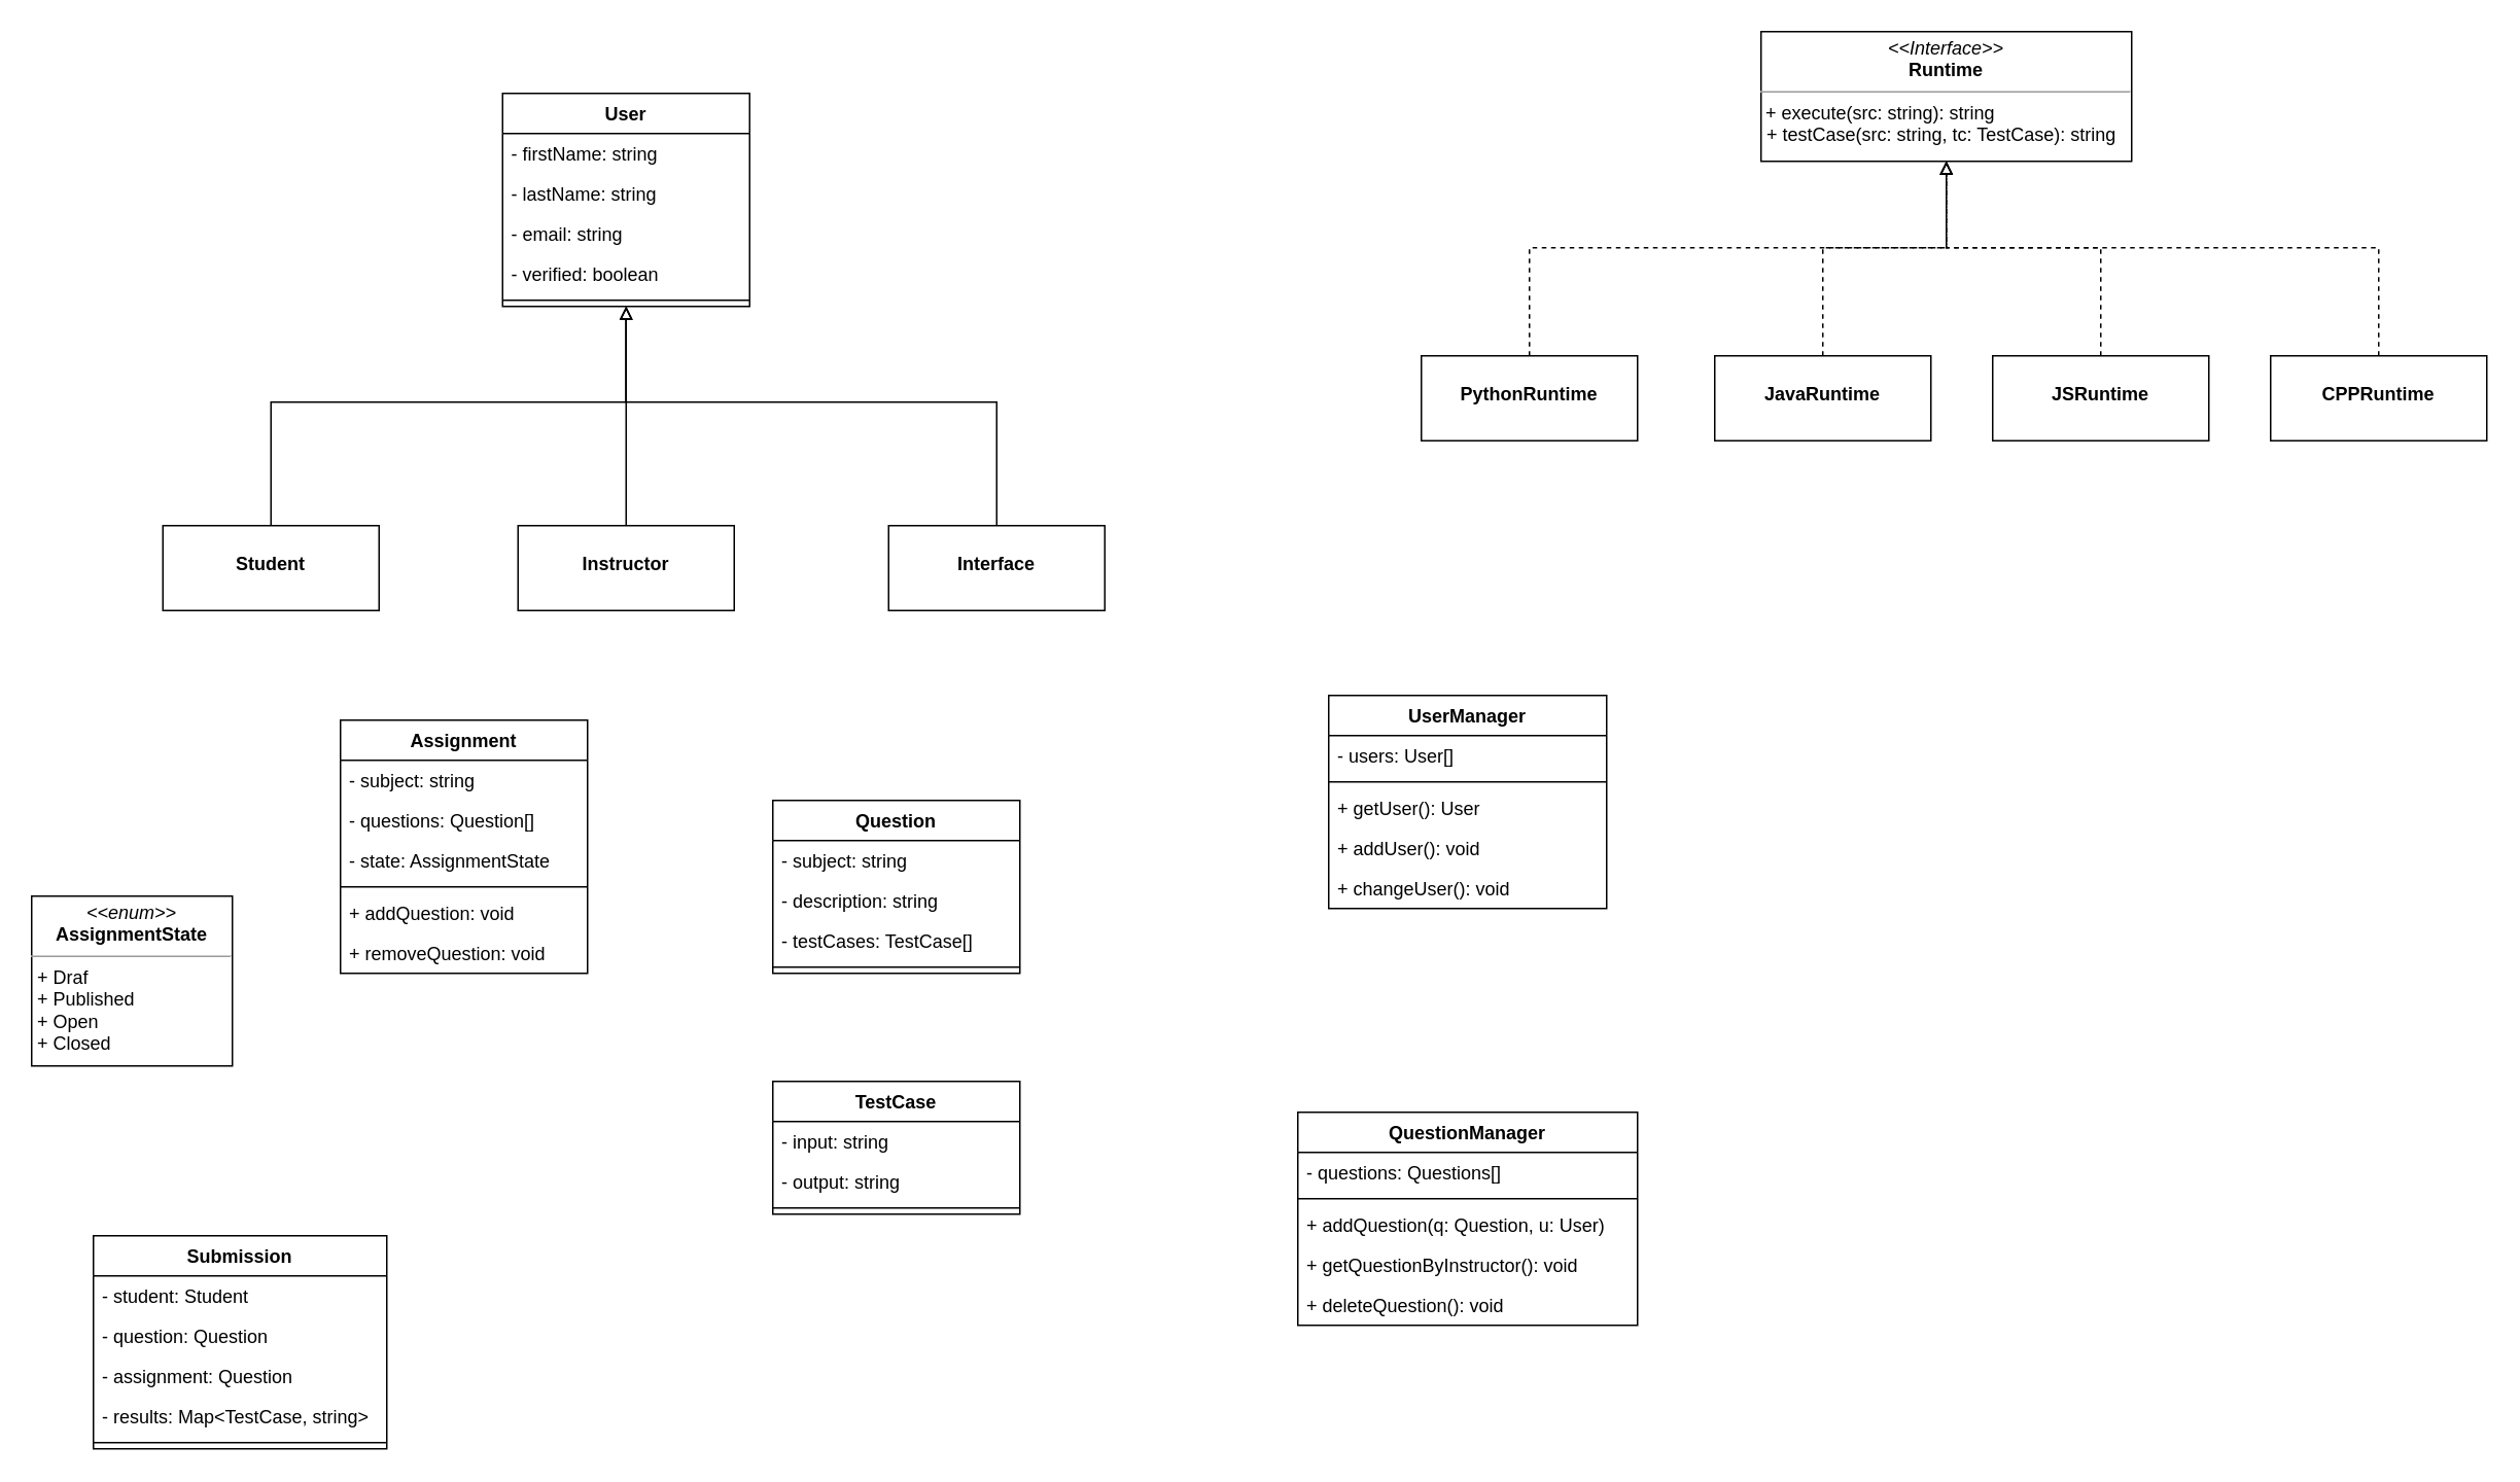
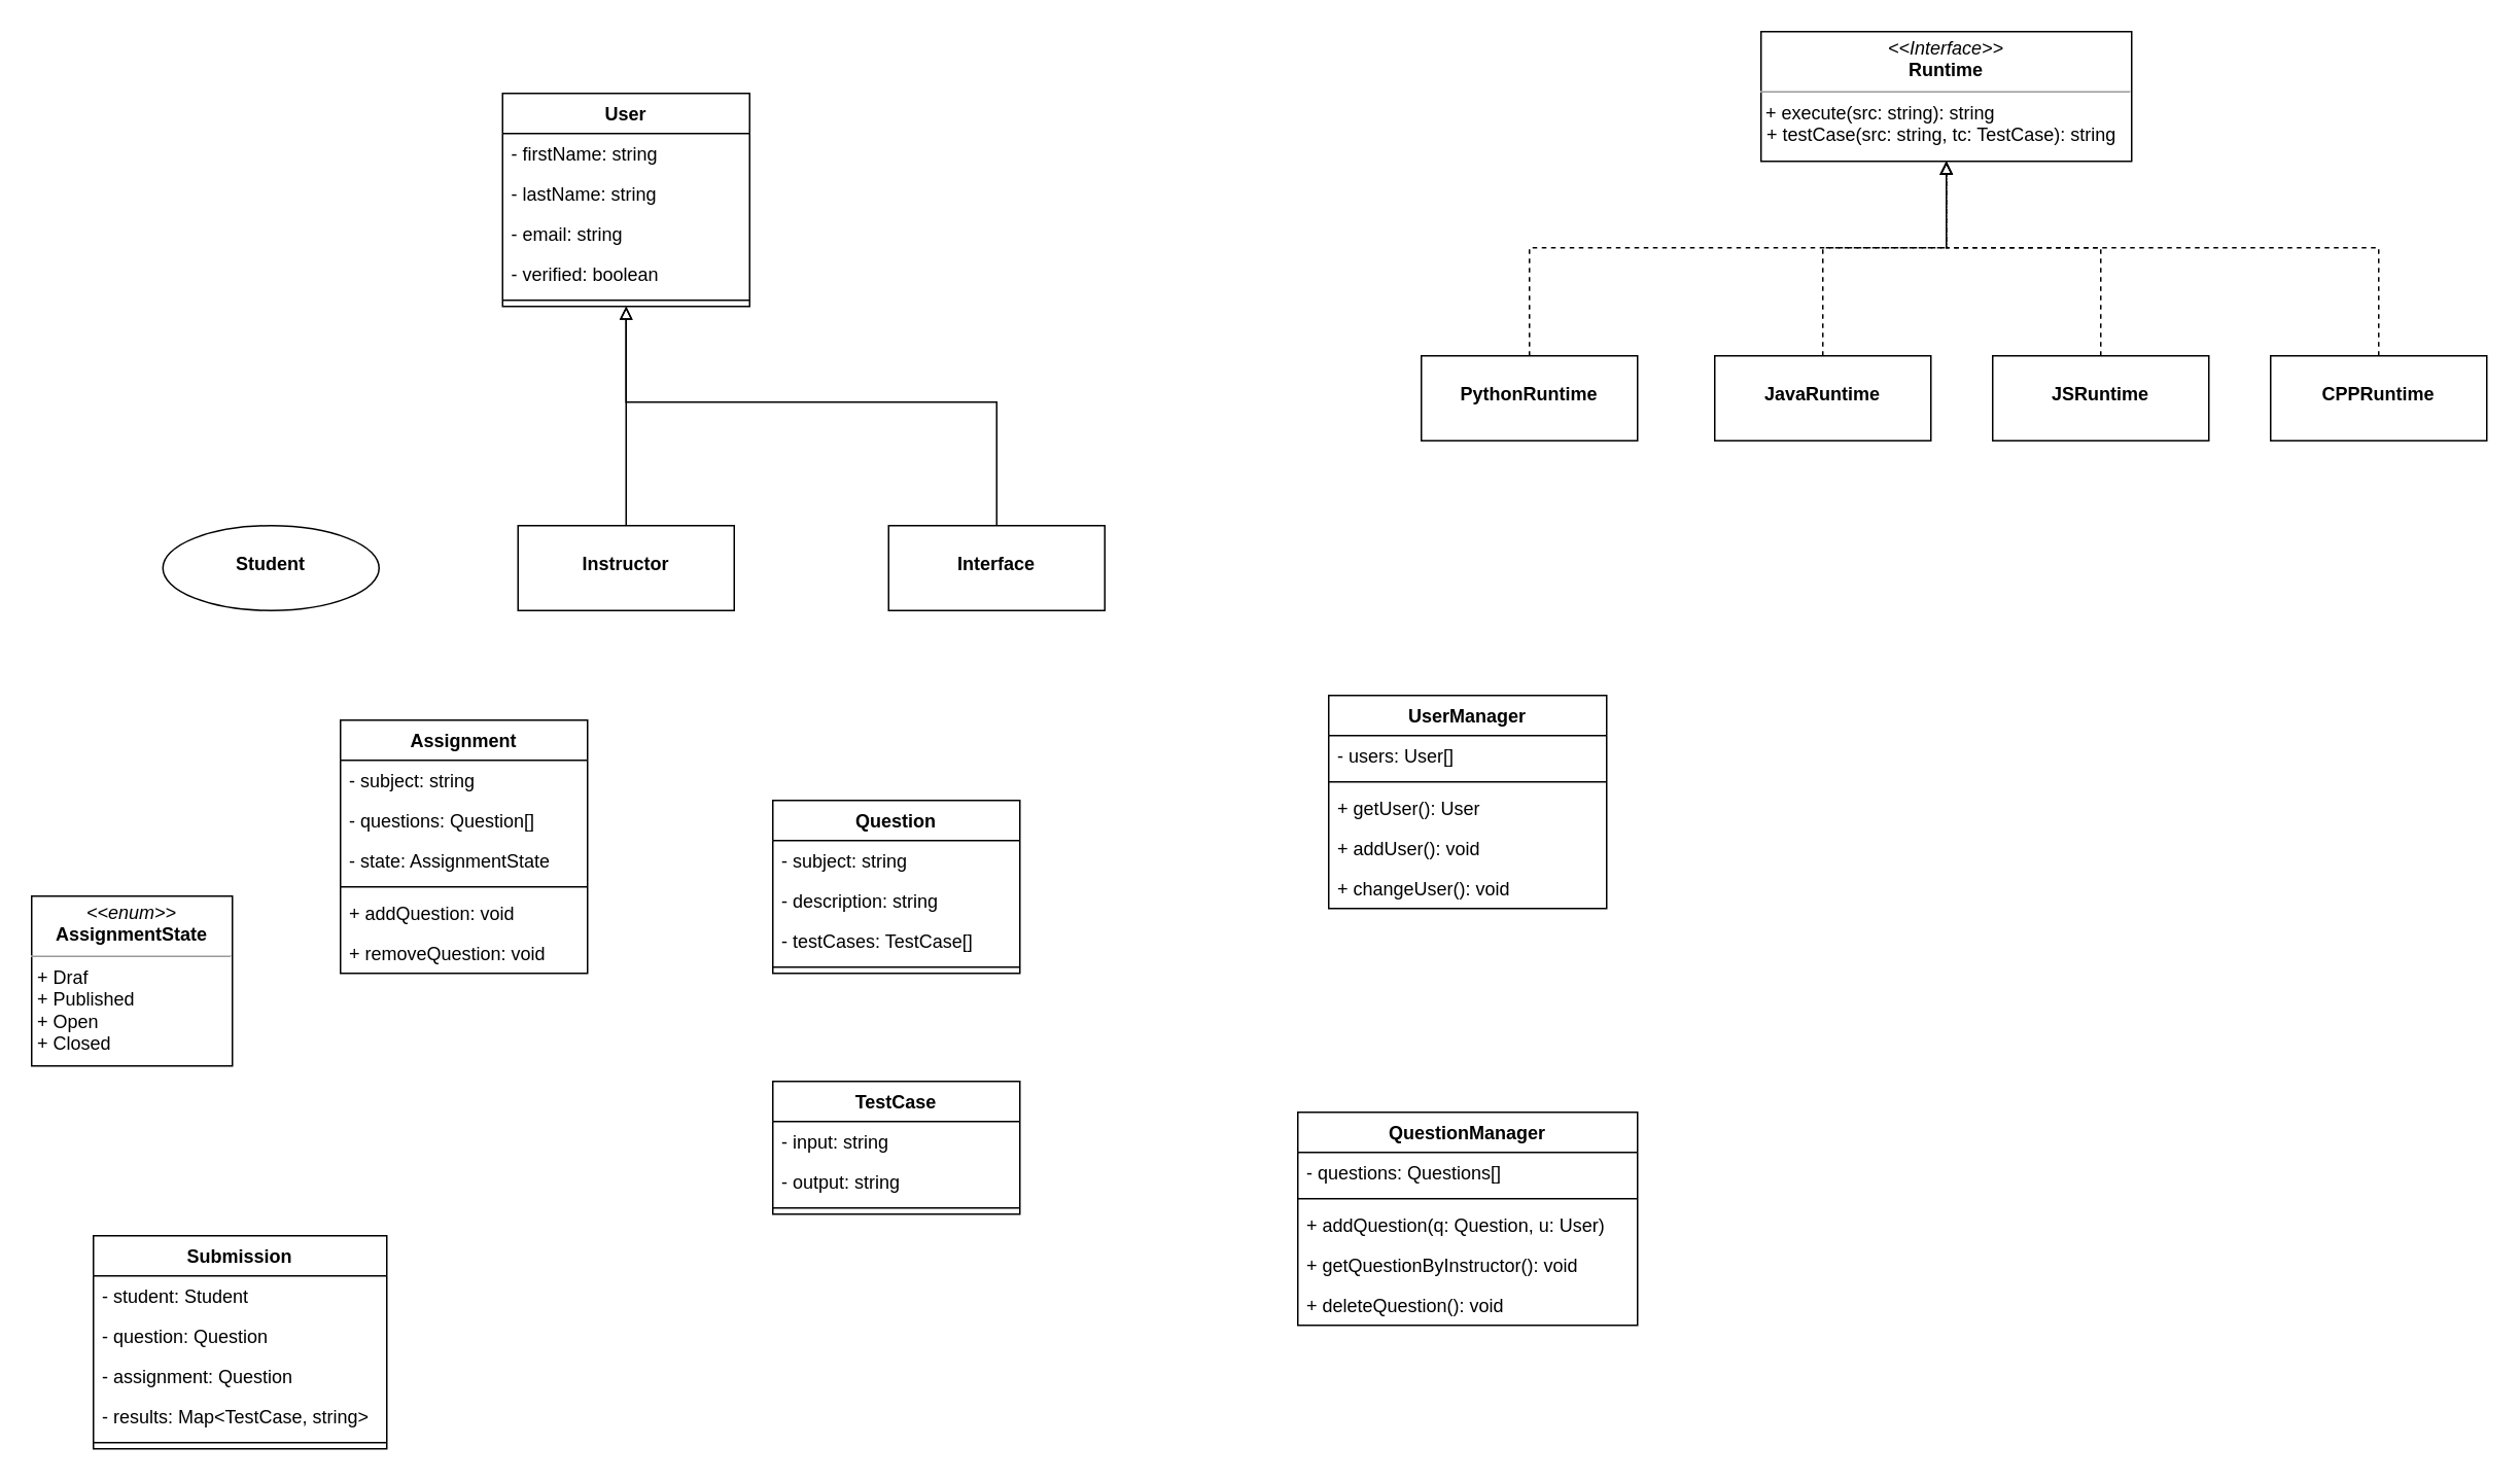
- <mxCell id="31" style="edgeStyle=orthogonalEdgeStyle;rounded=0;orthogonalLoop=1;jettySize=auto;html=1;entryX=0.5;entryY=1;entryDx=0;entryDy=0;endArrow=block;endFill=0;" parent="24" source="32" target="25" edge="1"><mxGeometry relative="1" as="geometry"><Array as="points"><mxPoint x="70" y="200" /><mxPoint x="300" y="200" /></Array></mxGeometry></mxCell>
- <mxCell id="32" value="&lt;p style=&quot;margin: 0px ; margin-top: 4px ; text-align: center&quot;&gt;&lt;br&gt;&lt;b&gt;Student&lt;/b&gt;&lt;/p&gt;" style="verticalAlign=top;align=left;overflow=fill;fontSize=12;fontFamily=Helvetica;html=1;" parent="24" vertex="1"><mxGeometry y="280" width="140" height="55" as="geometry" /></mxCell>
+ <mxCell id="32" value="&lt;p style=&quot;margin: 0px ; margin-top: 4px ; text-align: center&quot;&gt;&lt;br&gt;&lt;b&gt;Student&lt;/b&gt;&lt;/p&gt;" style="ellipse;verticalAlign=top;align=left;overflow=fill;fontSize=12;fontFamily=Helvetica;html=1;" parent="24" vertex="1"><mxGeometry y="280" width="140" height="55" as="geometry" /></mxCell>
